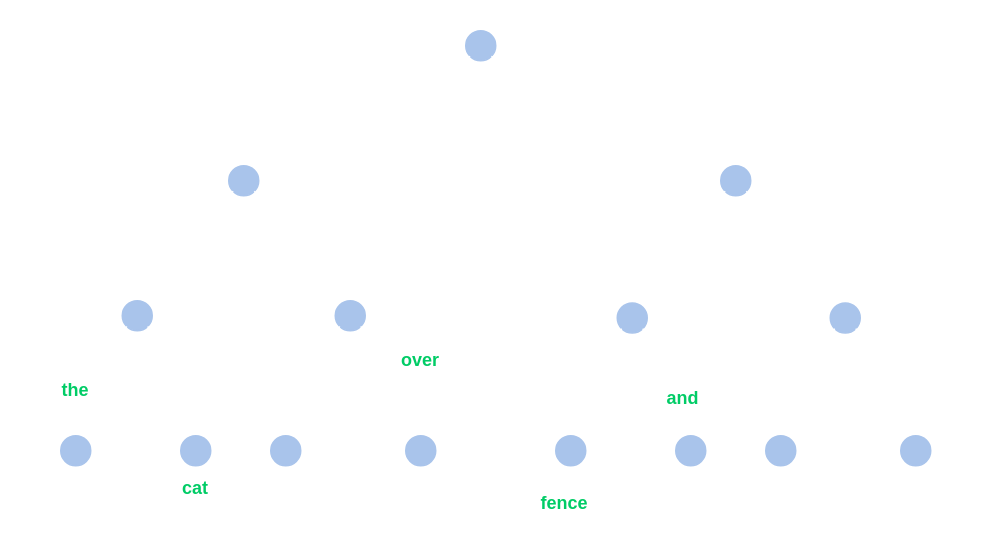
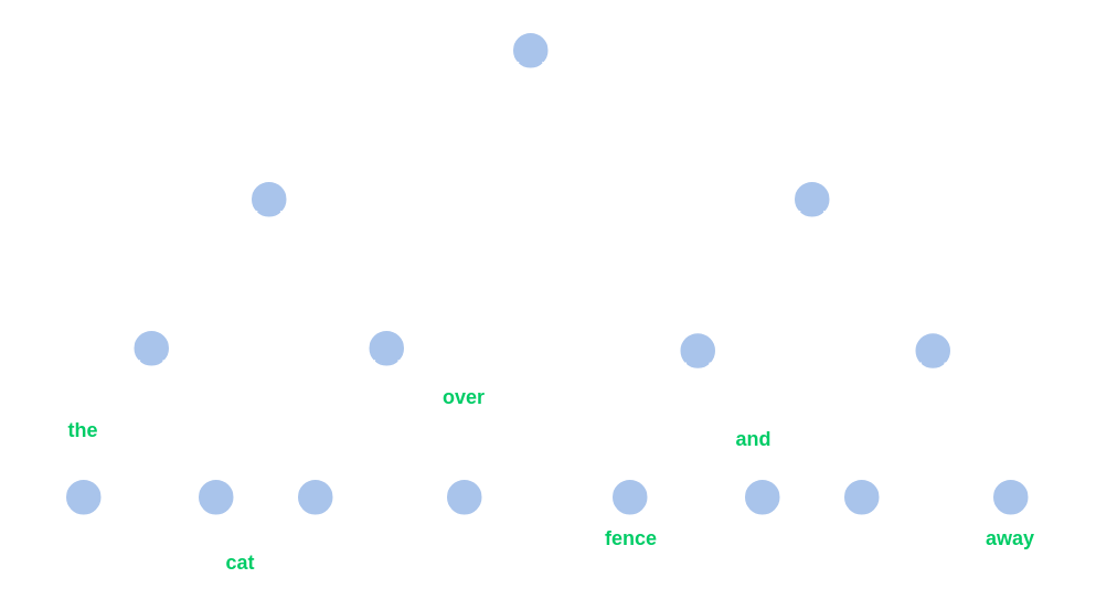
- <mxCell id="32" value="&lt;font color=&quot;#00cc66&quot;&gt;&lt;b&gt;cat&lt;/b&gt;&lt;/font&gt;" style="text;html=1;strokeColor=none;fillColor=none;align=center;verticalAlign=middle;whiteSpace=wrap;rounded=0;" parent="1" vertex="1"><mxGeometry x="100" y="310" width="60" height="30" as="geometry" /></mxCell>
+ <mxCell id="32" value="&lt;font color=&quot;#00cc66&quot;&gt;&lt;b&gt;cat&lt;/b&gt;&lt;/font&gt;" style="text;html=1;strokeColor=none;fillColor=none;align=center;verticalAlign=middle;whiteSpace=wrap;rounded=0;" parent="1" vertex="1"><mxGeometry x="115" y="325" width="60" height="30" as="geometry" /></mxCell>
+ <mxCell id="35" value="&lt;font color=&quot;#00cc66&quot;&gt;&lt;b&gt;away&lt;/b&gt;&lt;/font&gt;" style="text;html=1;strokeColor=none;fillColor=none;align=center;verticalAlign=middle;whiteSpace=wrap;rounded=0;" parent="1" vertex="1"><mxGeometry x="580" y="310" width="60" height="30" as="geometry" /></mxCell>
- <mxCell id="34" value="&lt;font color=&quot;#00cc66&quot;&gt;&lt;b&gt;fence&lt;/b&gt;&lt;/font&gt;" style="text;html=1;strokeColor=none;fillColor=none;align=center;verticalAlign=middle;whiteSpace=wrap;rounded=0;" parent="1" vertex="1"><mxGeometry x="346" y="320" width="60" height="30" as="geometry" /></mxCell>
+ <mxCell id="34" value="&lt;font color=&quot;#00cc66&quot;&gt;&lt;b&gt;fence&lt;/b&gt;&lt;/font&gt;" style="text;html=1;strokeColor=none;fillColor=none;align=center;verticalAlign=middle;whiteSpace=wrap;rounded=0;" parent="1" vertex="1"><mxGeometry x="351" y="310" width="60" height="30" as="geometry" /></mxCell>
